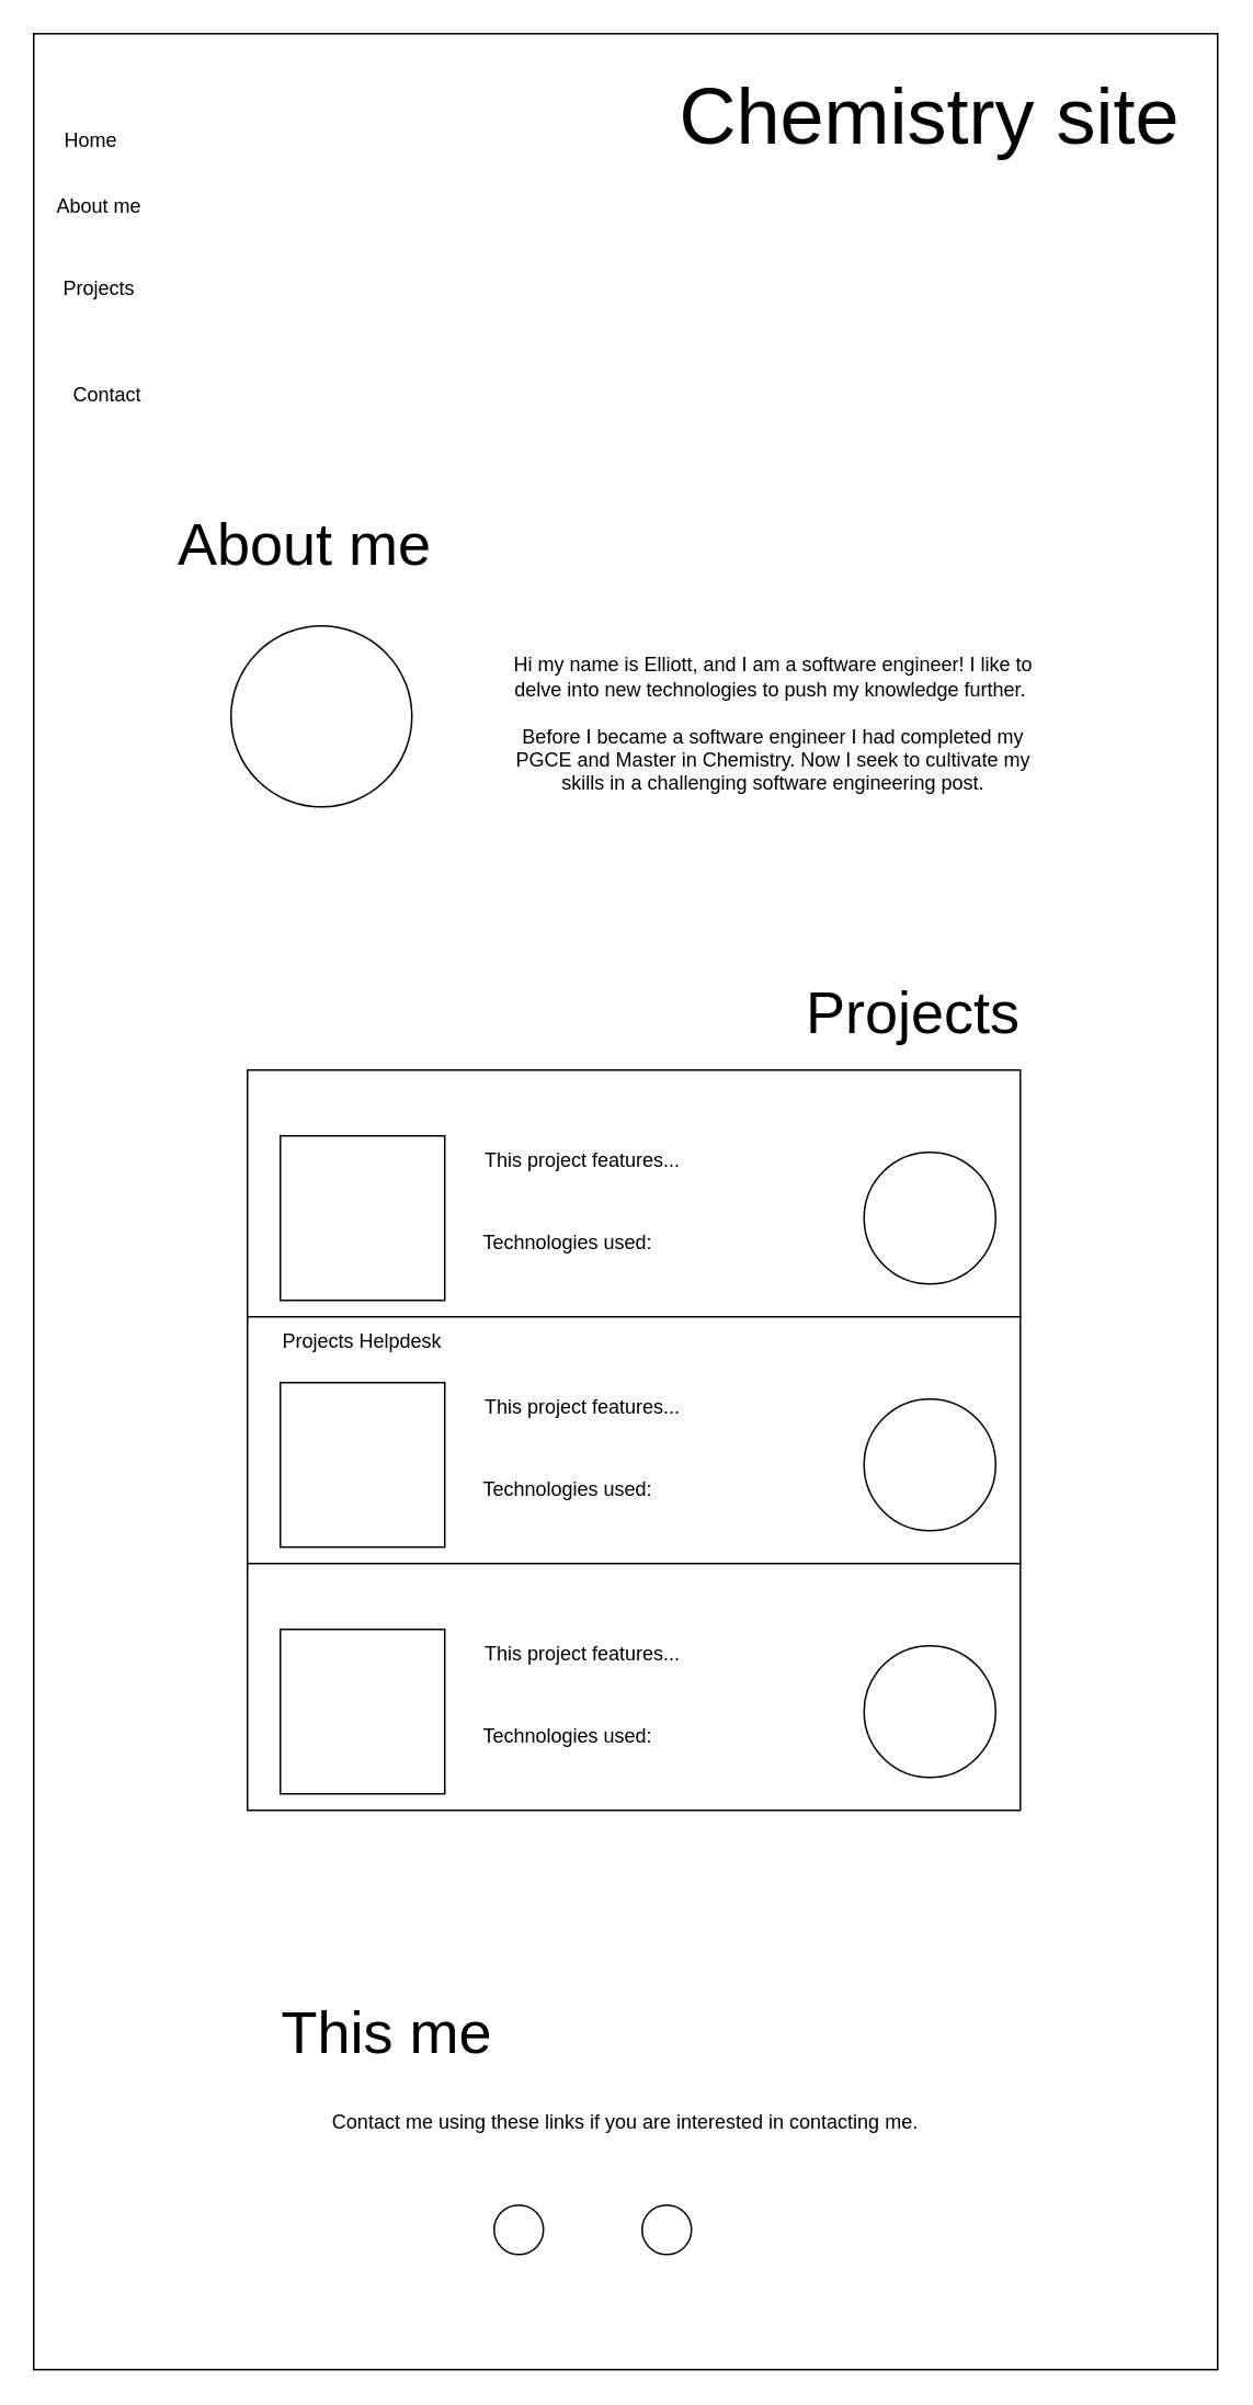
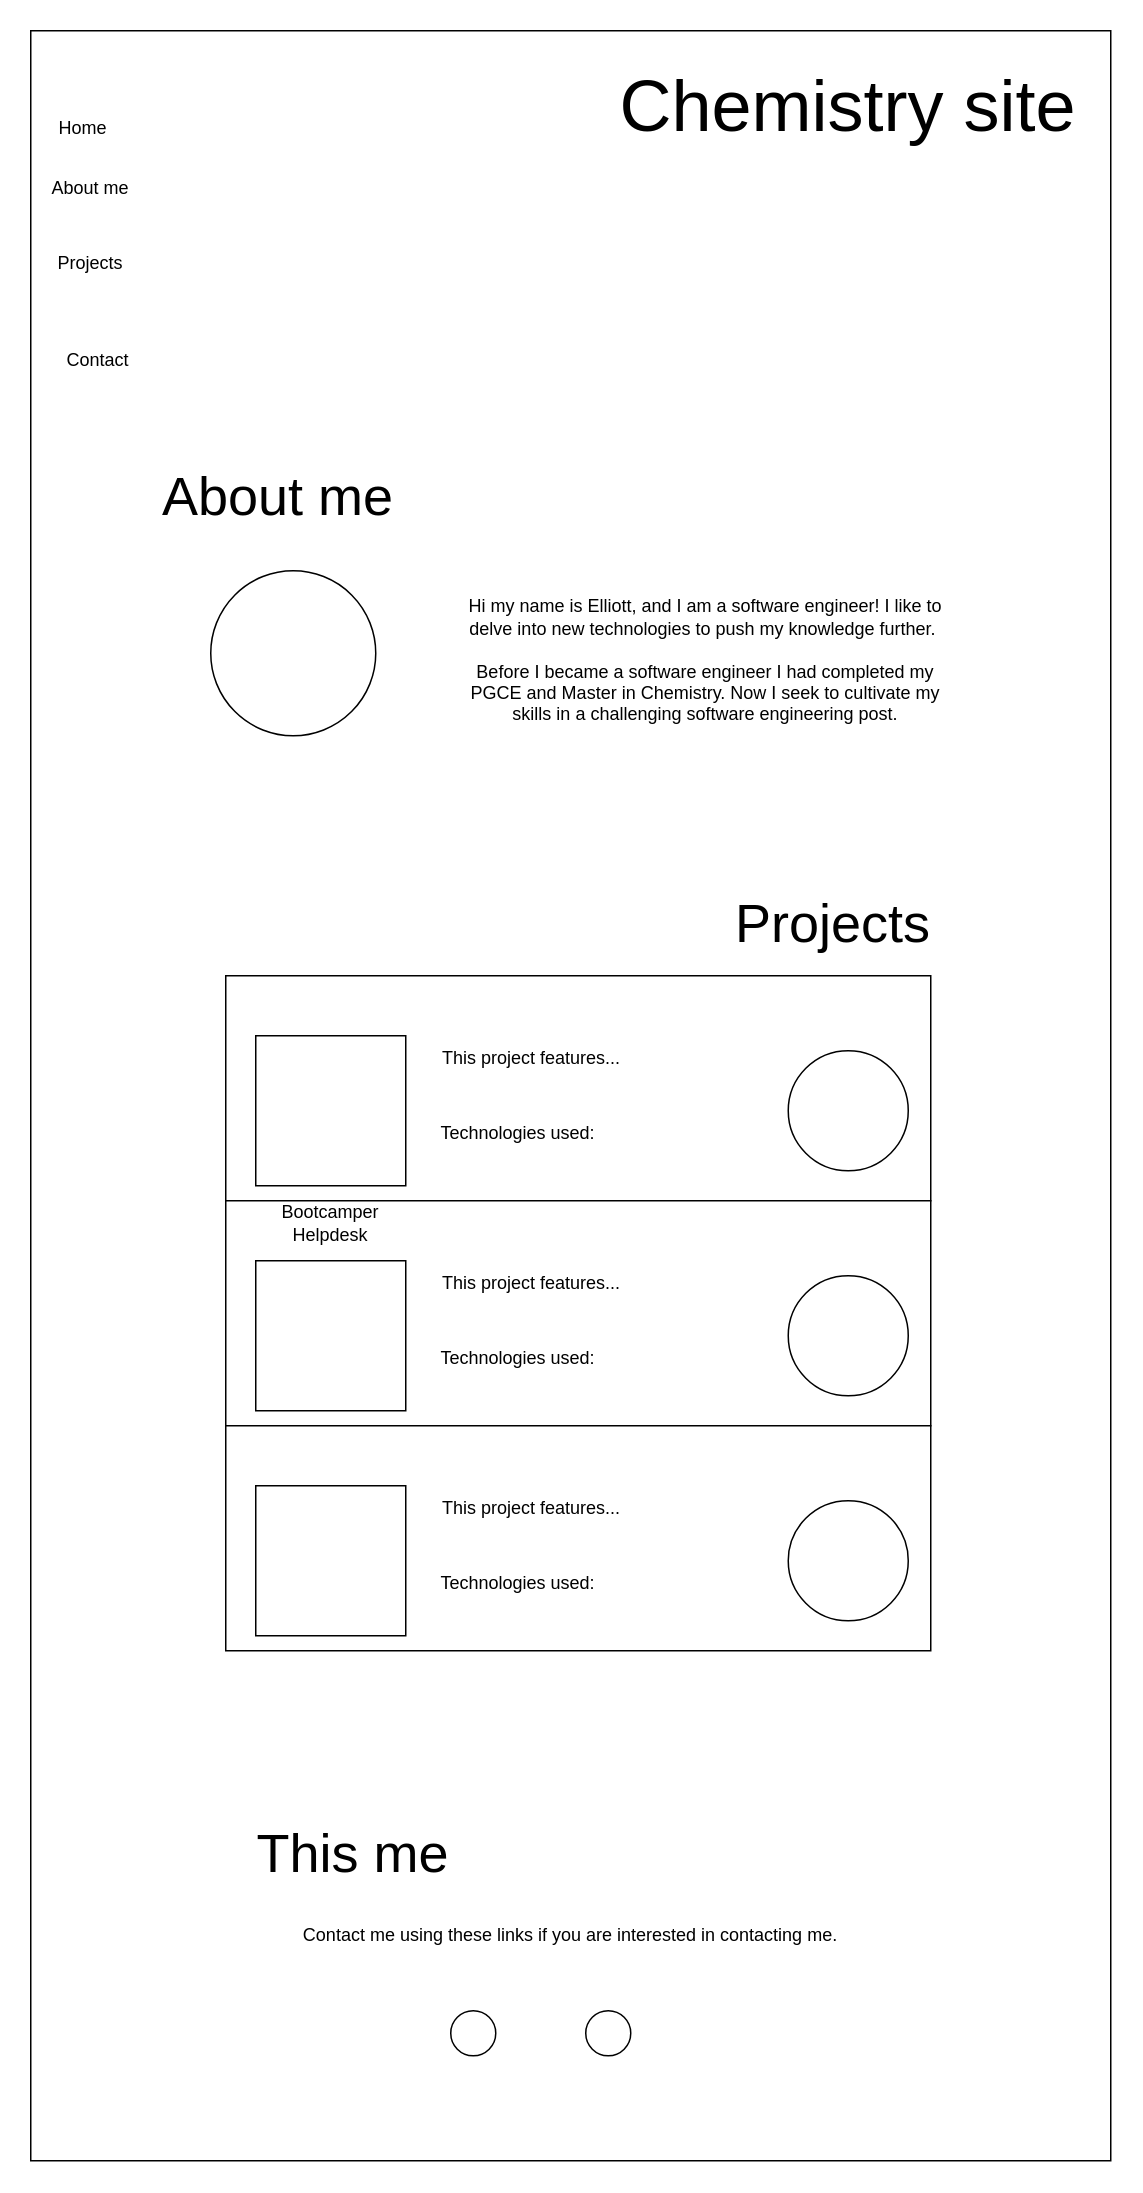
- <mxCell id="18" value="Projects Helpdesk" style="text;html=1;strokeColor=none;fillColor=none;align=center;verticalAlign=middle;whiteSpace=wrap;rounded=0;" vertex="1" parent="1"><mxGeometry x="170" y="800" width="100" height="30" as="geometry" /></mxCell>
+ <mxCell id="18" value="Bootcamper Helpdesk" style="text;html=1;strokeColor=none;fillColor=none;align=center;verticalAlign=middle;whiteSpace=wrap;rounded=0;" vertex="1" parent="1"><mxGeometry x="170" y="800" width="100" height="30" as="geometry" /></mxCell>
